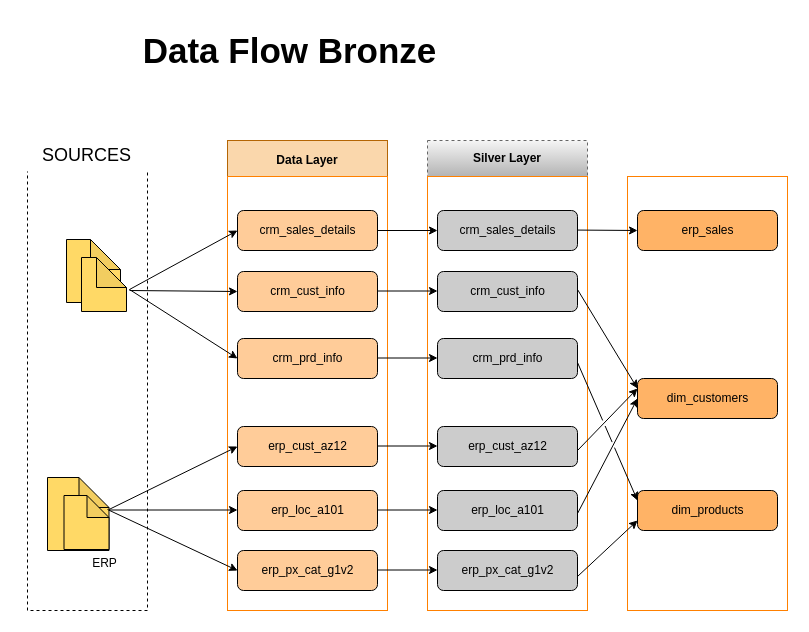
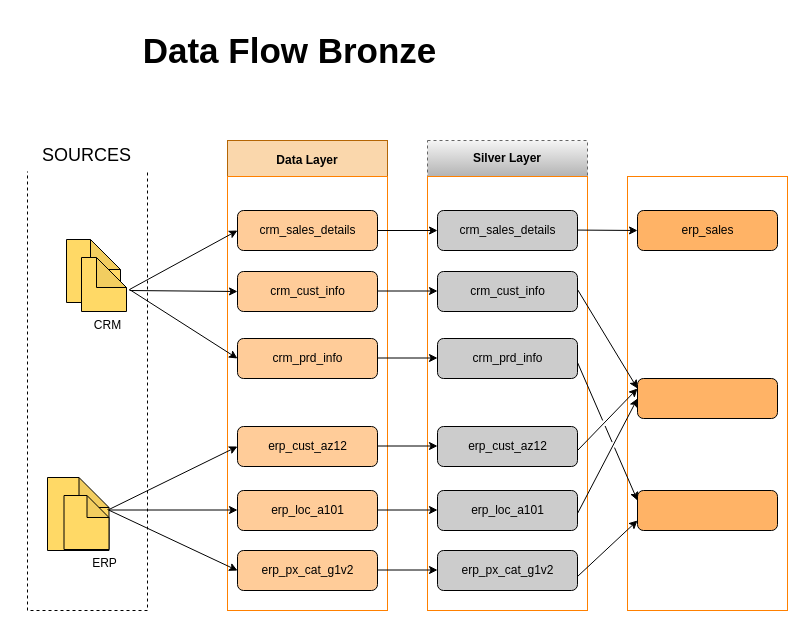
+ <mxCell id="13" value="CRM" style="text;html=1;align=center;verticalAlign=middle;resizable=0;points=[];autosize=1;strokeColor=none;fillColor=none;" parent="1" vertex="1"><mxGeometry x="84" y="311" width="45" height="27" as="geometry" /></mxCell>
- <mxCell id="44" value="dim_customers" style="text;html=1;align=center;verticalAlign=middle;resizable=0;points=[];autosize=1;strokeColor=none;fillColor=none;" parent="1" vertex="1"><mxGeometry x="657" y="383" width="100" height="30" as="geometry" /></mxCell>
- <mxCell id="45" value="dim_products" style="text;html=1;align=center;verticalAlign=middle;resizable=0;points=[];autosize=1;strokeColor=none;fillColor=none;" parent="1" vertex="1"><mxGeometry x="657" y="495" width="100" height="30" as="geometry" /></mxCell>
